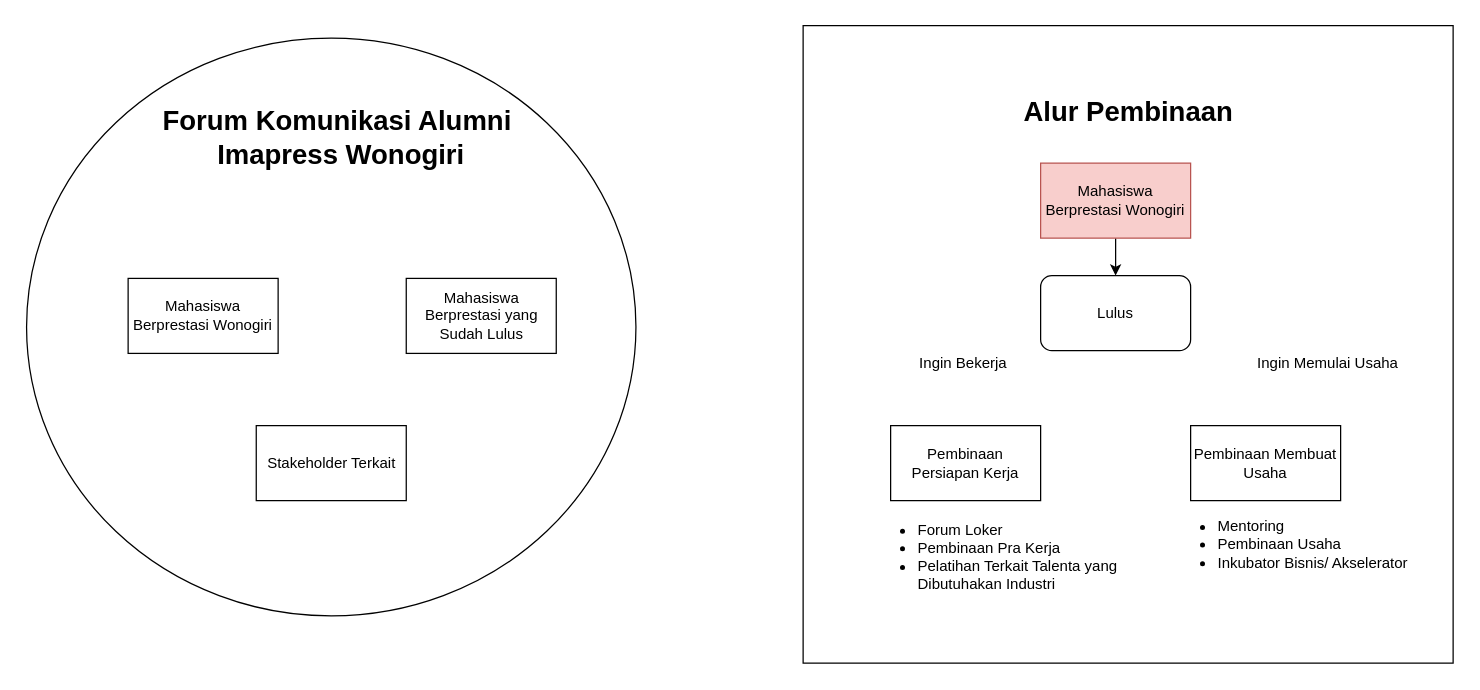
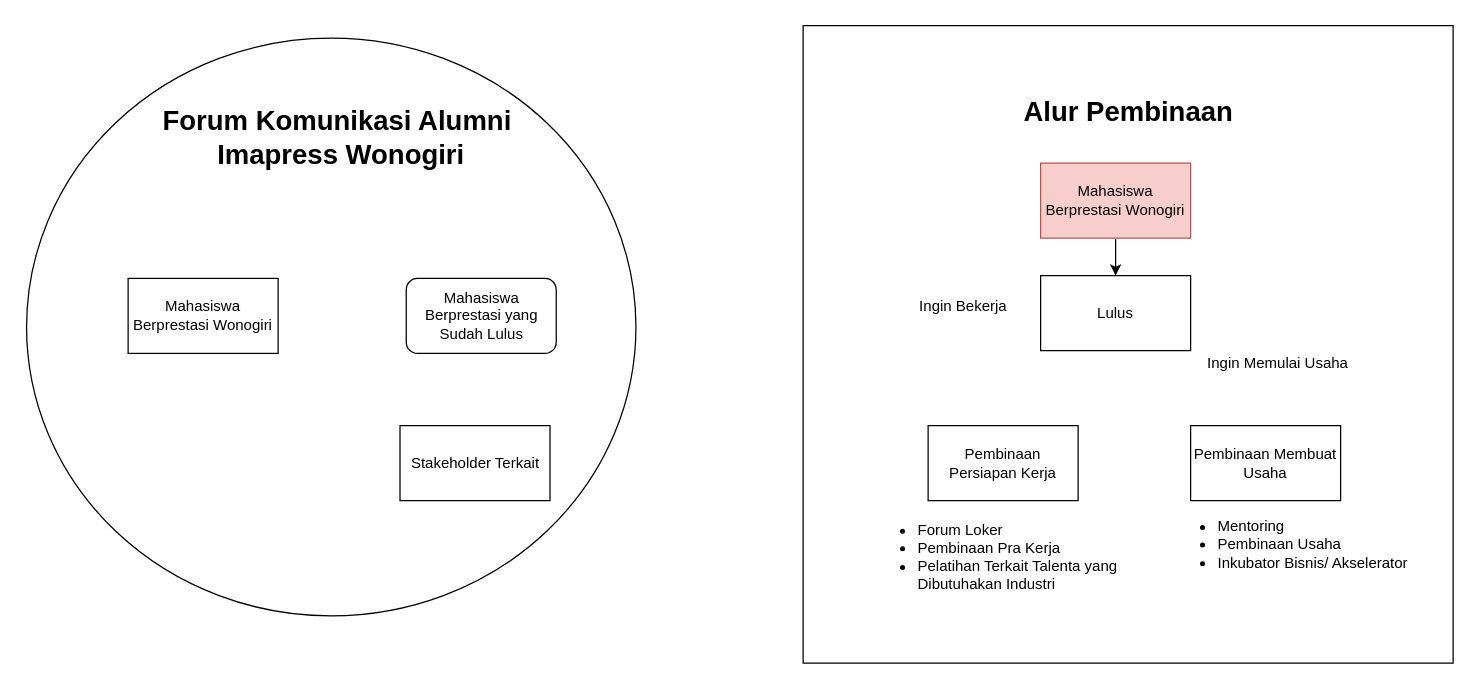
- <mxCell id="7" value="Lulus" style="whiteSpace=wrap;html=1;rounded=1;" vertex="1" parent="1"><mxGeometry x="832" y="220" width="120" height="60" as="geometry" /></mxCell>
+ <mxCell id="7" value="Lulus" style="rounded=0;whiteSpace=wrap;html=1;" vertex="1" parent="1"><mxGeometry x="832" y="220" width="120" height="60" as="geometry" /></mxCell>
- <mxCell id="16" value="Mahasiswa Berprestasi yang Sudah Lulus" style="rounded=0;whiteSpace=wrap;html=1;" vertex="1" parent="1"><mxGeometry x="324.5" y="222.22" width="120" height="60" as="geometry" /></mxCell>
+ <mxCell id="16" value="Mahasiswa Berprestasi yang Sudah Lulus" style="whiteSpace=wrap;html=1;rounded=1;" vertex="1" parent="1"><mxGeometry x="324.5" y="222.22" width="120" height="60" as="geometry" /></mxCell>
- <mxCell id="10" value="Ingin Bekerja&amp;nbsp;" style="text;html=1;strokeColor=none;fillColor=none;align=center;verticalAlign=middle;whiteSpace=wrap;rounded=0;" vertex="1" parent="1"><mxGeometry x="732" y="280" width="80" height="20" as="geometry" /></mxCell>
+ <mxCell id="10" value="Ingin Bekerja&amp;nbsp;" style="text;html=1;strokeColor=none;fillColor=none;align=center;verticalAlign=middle;whiteSpace=wrap;rounded=0;" vertex="1" parent="1"><mxGeometry x="732" y="235" width="80" height="20" as="geometry" /></mxCell>
- <mxCell id="11" value="Ingin Memulai Usaha" style="text;html=1;strokeColor=none;fillColor=none;align=center;verticalAlign=middle;whiteSpace=wrap;rounded=0;" vertex="1" parent="1"><mxGeometry x="1002" y="280" width="120" height="20" as="geometry" /></mxCell>
+ <mxCell id="11" value="Ingin Memulai Usaha" style="text;html=1;strokeColor=none;fillColor=none;align=center;verticalAlign=middle;whiteSpace=wrap;rounded=0;" vertex="1" parent="1"><mxGeometry x="962" y="280" width="120" height="20" as="geometry" /></mxCell>
- <mxCell id="17" value="Stakeholder Terkait" style="rounded=0;whiteSpace=wrap;html=1;" vertex="1" parent="1"><mxGeometry x="204.5" y="340" width="120" height="60" as="geometry" /></mxCell>
+ <mxCell id="17" value="Stakeholder Terkait" style="rounded=0;whiteSpace=wrap;html=1;" vertex="1" parent="1"><mxGeometry x="319.5" y="340" width="120" height="60" as="geometry" /></mxCell>
- <mxCell id="8" value="Pembinaan Persiapan Kerja" style="rounded=0;whiteSpace=wrap;html=1;" vertex="1" parent="1"><mxGeometry x="712" y="340" width="120" height="60" as="geometry" /></mxCell>
+ <mxCell id="8" value="Pembinaan Persiapan Kerja" style="rounded=0;whiteSpace=wrap;html=1;" vertex="1" parent="1"><mxGeometry x="742" y="340" width="120" height="60" as="geometry" /></mxCell>
